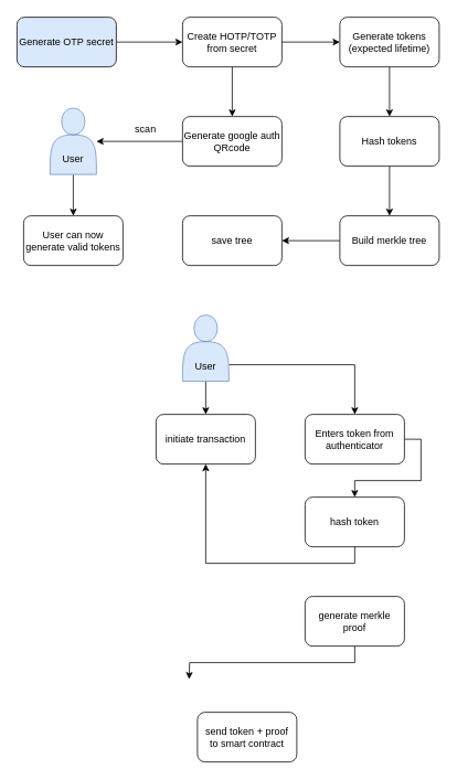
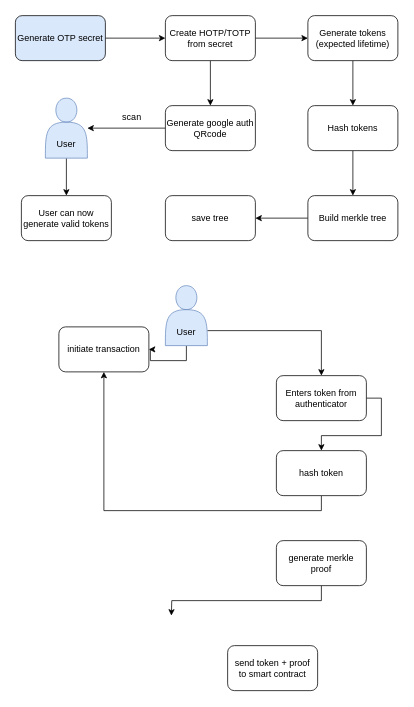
- <mxCell id="30" value="initiate transaction" style="rounded=1;whiteSpace=wrap;html=1;" vertex="1" parent="1"><mxGeometry x="188" y="500" width="120" height="60" as="geometry" /></mxCell>
+ <mxCell id="30" value="initiate transaction" style="rounded=1;whiteSpace=wrap;html=1;" vertex="1" parent="1"><mxGeometry x="78" y="435" width="120" height="60" as="geometry" /></mxCell>
- <mxCell id="29" value="send token + proof&lt;br&gt;to smart contract" style="rounded=1;whiteSpace=wrap;html=1;" vertex="1" parent="1"><mxGeometry x="238" y="860" width="120" height="60" as="geometry" /></mxCell>
+ <mxCell id="29" value="send token + proof&lt;br&gt;to smart contract" style="rounded=1;whiteSpace=wrap;html=1;" vertex="1" parent="1"><mxGeometry x="303" y="860" width="120" height="60" as="geometry" /></mxCell>
